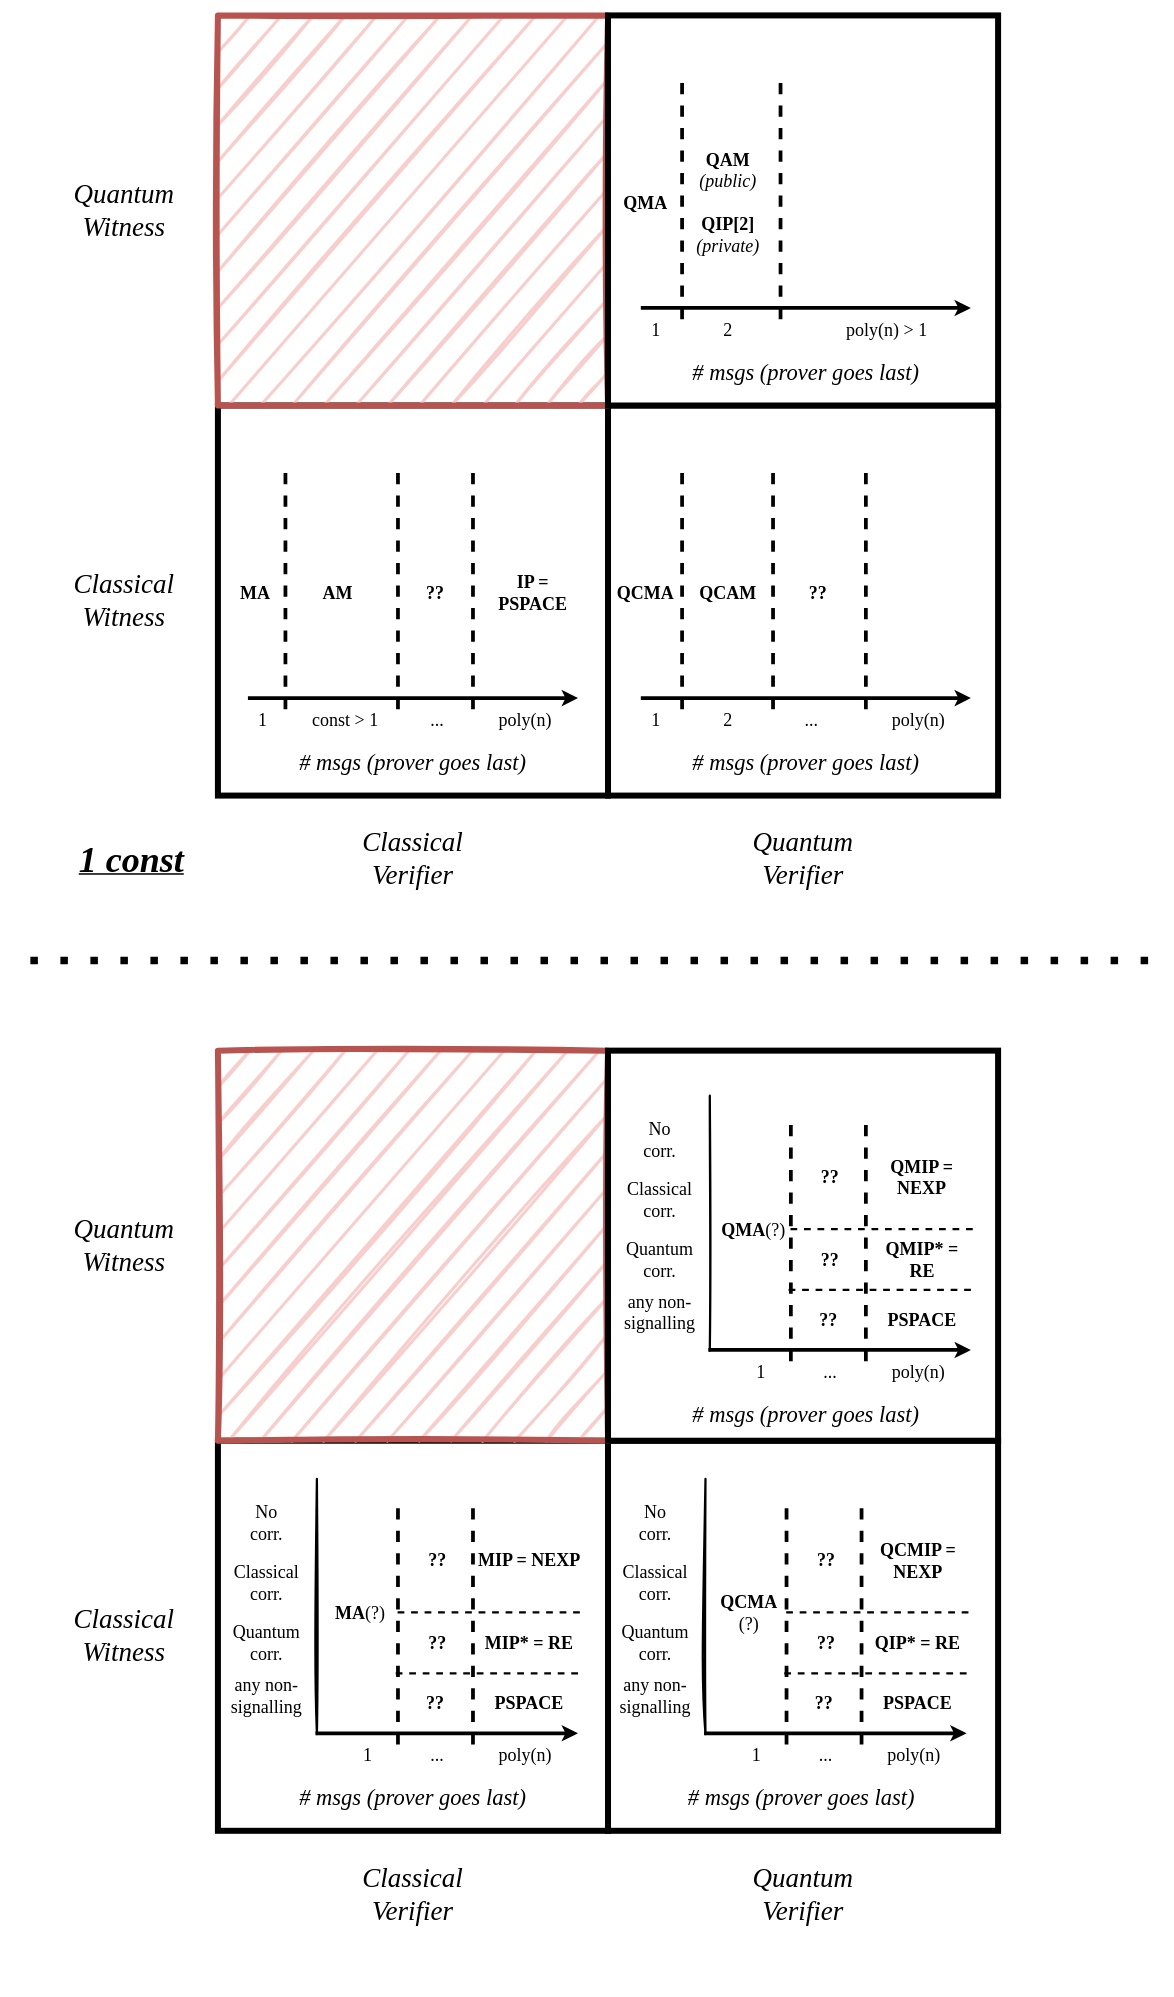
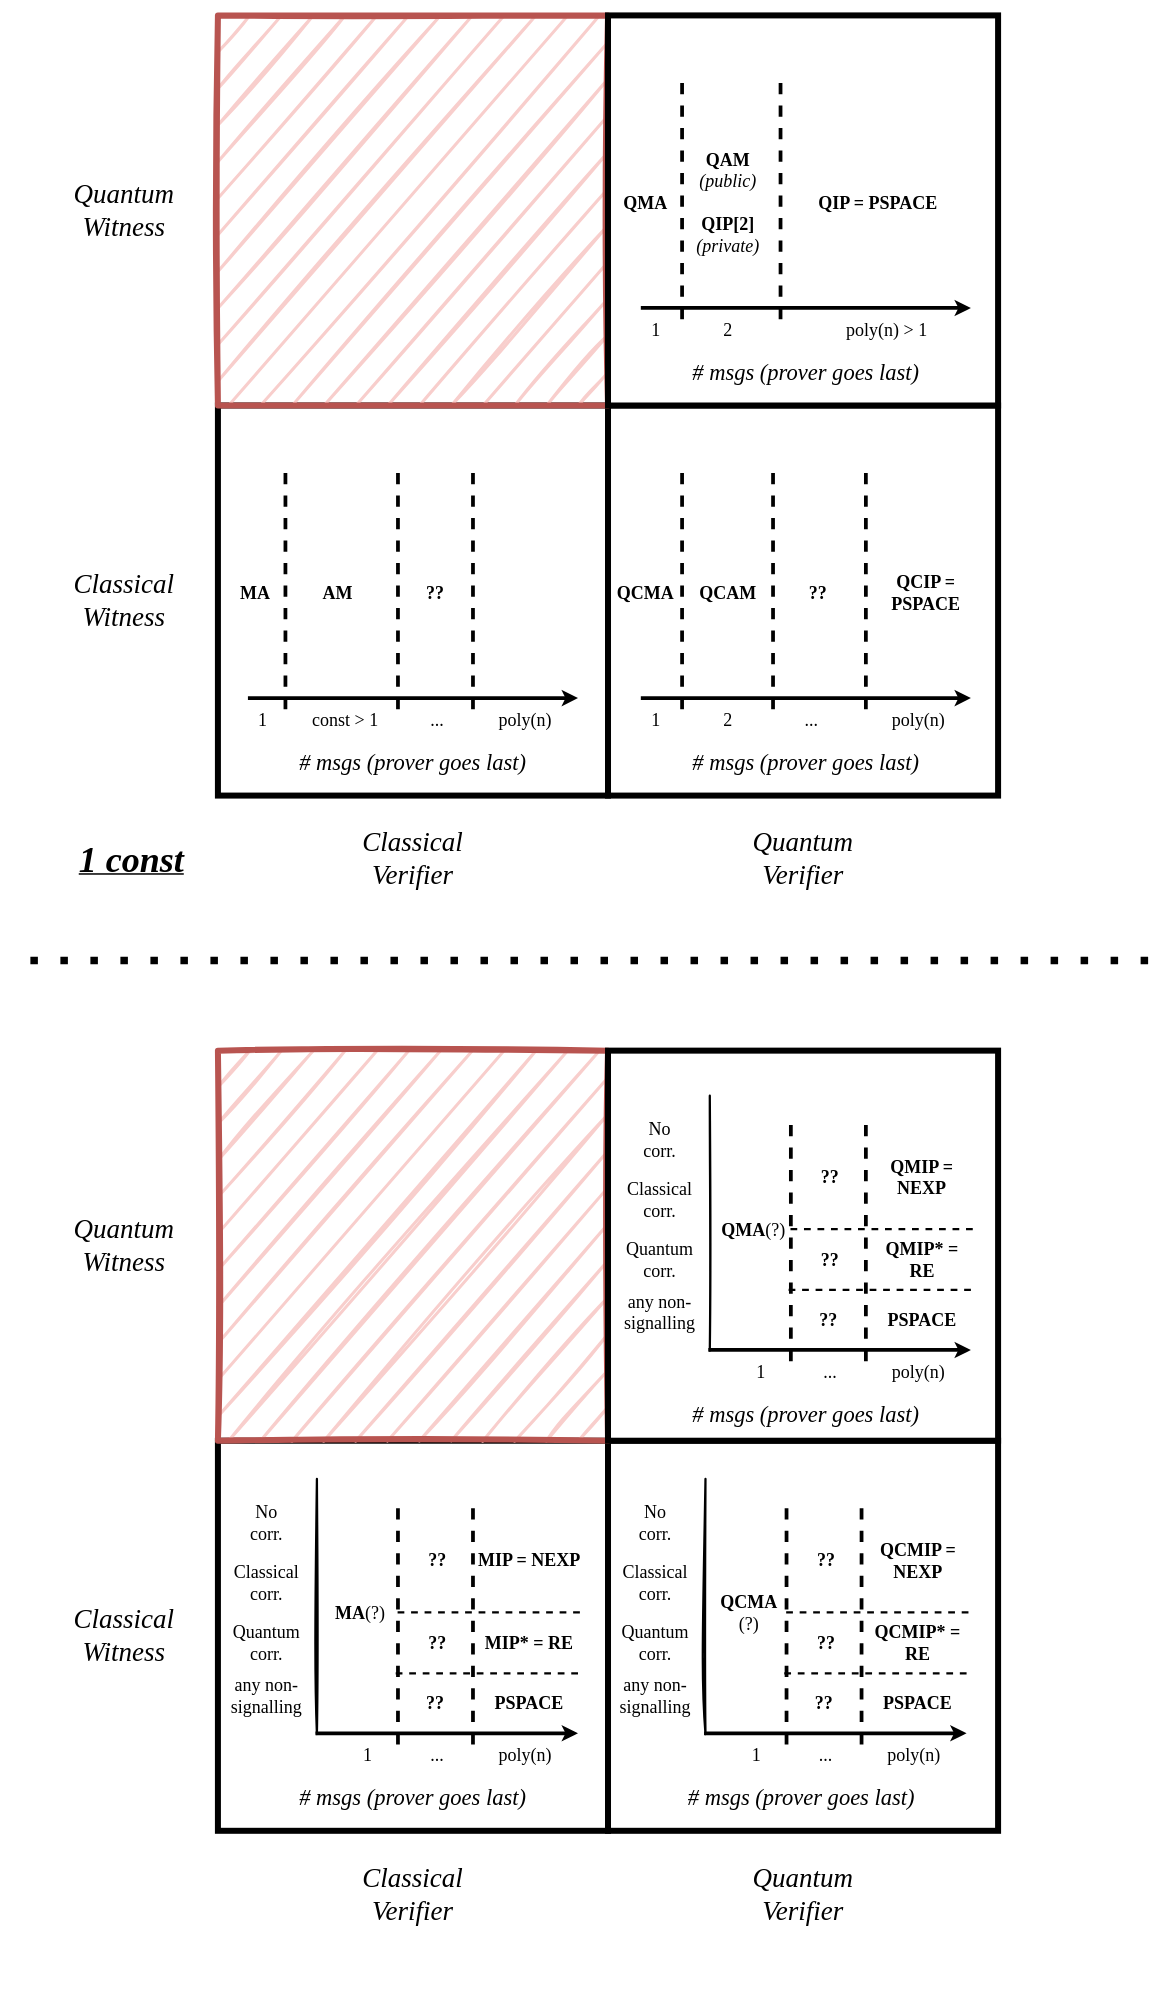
+ <mxCell id="43" value="QIP = PSPACE" style="text;html=1;align=center;verticalAlign=middle;whiteSpace=wrap;rounded=0;shadow=0;glass=0;strokeWidth=5;fontStyle=1;fontFamily=Comic Sans MS;fontSize=24;" vertex="1" parent="1"><mxGeometry x="1070" y="250" width="200" height="40" as="geometry" /></mxCell>
- <mxCell id="22" value="IP = PSPACE" style="text;html=1;align=center;verticalAlign=middle;whiteSpace=wrap;rounded=0;shadow=0;glass=0;strokeWidth=5;fontStyle=1;fontFamily=Comic Sans MS;fontSize=24;" vertex="1" parent="1"><mxGeometry x="650" y="770" width="120" height="40" as="geometry" /></mxCell>
+ <mxCell id="34" value="QCIP = PSPACE" style="text;html=1;align=center;verticalAlign=middle;whiteSpace=wrap;rounded=0;shadow=0;glass=0;strokeWidth=5;fontStyle=1;fontFamily=Comic Sans MS;fontSize=24;" vertex="1" parent="1"><mxGeometry x="1173.75" y="770" width="120" height="40" as="geometry" /></mxCell>
- <mxCell id="94" value="QIP* = RE" style="text;html=1;align=center;verticalAlign=middle;whiteSpace=wrap;rounded=0;shadow=0;glass=0;strokeWidth=5;fontStyle=1;fontFamily=Comic Sans MS;fontSize=24;" vertex="1" parent="1"><mxGeometry x="1158" y="2170" width="130" height="40" as="geometry" /></mxCell>
+ <mxCell id="94" value="QCMIP* = RE" style="text;html=1;align=center;verticalAlign=middle;whiteSpace=wrap;rounded=0;shadow=0;glass=0;strokeWidth=5;fontStyle=1;fontFamily=Comic Sans MS;fontSize=24;" vertex="1" parent="1"><mxGeometry x="1158" y="2170" width="130" height="40" as="geometry" /></mxCell>
